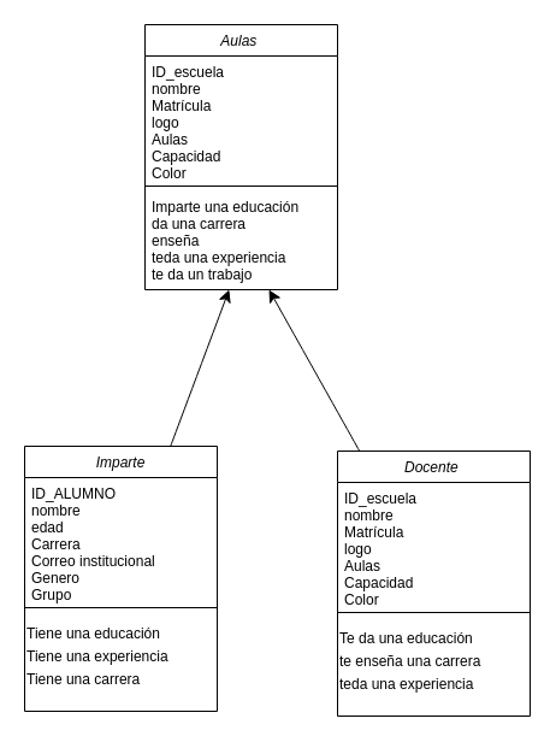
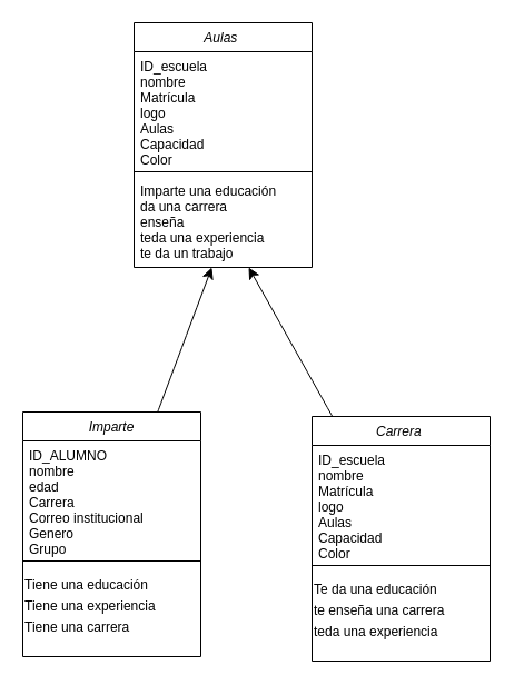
- <mxCell id="11" value="Docente " style="swimlane;fontStyle=2;align=center;verticalAlign=top;childLayout=stackLayout;horizontal=1;startSize=26;horizontalStack=0;resizeParent=1;resizeLast=0;collapsible=1;marginBottom=0;rounded=0;shadow=0;strokeWidth=1;" vertex="1" parent="1"><mxGeometry x="280" y="374" width="160" height="220" as="geometry"><mxRectangle x="230" y="140" width="160" height="26" as="alternateBounds" /></mxGeometry></mxCell>
+ <mxCell id="11" value="Carrera " style="swimlane;fontStyle=2;align=center;verticalAlign=top;childLayout=stackLayout;horizontal=1;startSize=26;horizontalStack=0;resizeParent=1;resizeLast=0;collapsible=1;marginBottom=0;rounded=0;shadow=0;strokeWidth=1;" vertex="1" parent="1"><mxGeometry x="280" y="374" width="160" height="220" as="geometry"><mxRectangle x="230" y="140" width="160" height="26" as="alternateBounds" /></mxGeometry></mxCell>
